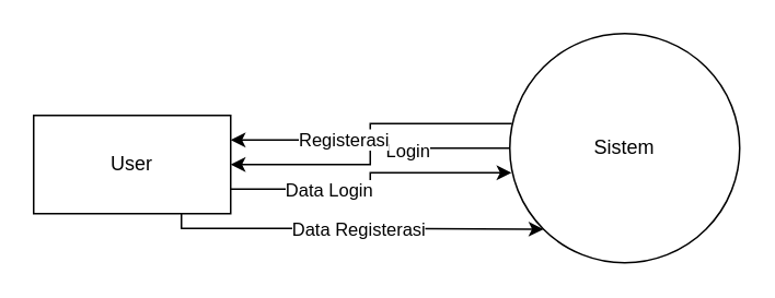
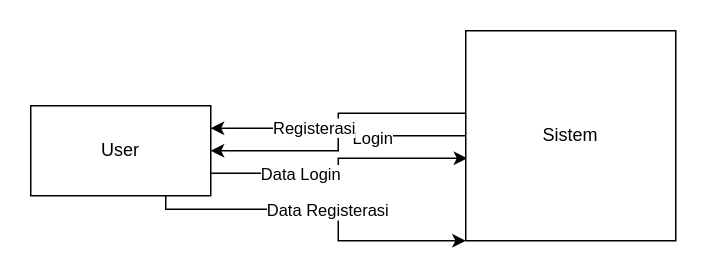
- <mxCell id="11" value="Sistem" style="ellipse;whiteSpace=wrap;html=1;aspect=fixed;" vertex="1" parent="1"><mxGeometry x="310" y="20" width="140" height="140" as="geometry" /></mxCell>
+ <mxCell id="11" value="Sistem" style="whiteSpace=wrap;html=1;aspect=fixed;rounded=0;" vertex="1" parent="1"><mxGeometry x="310" y="20" width="140" height="140" as="geometry" /></mxCell>
